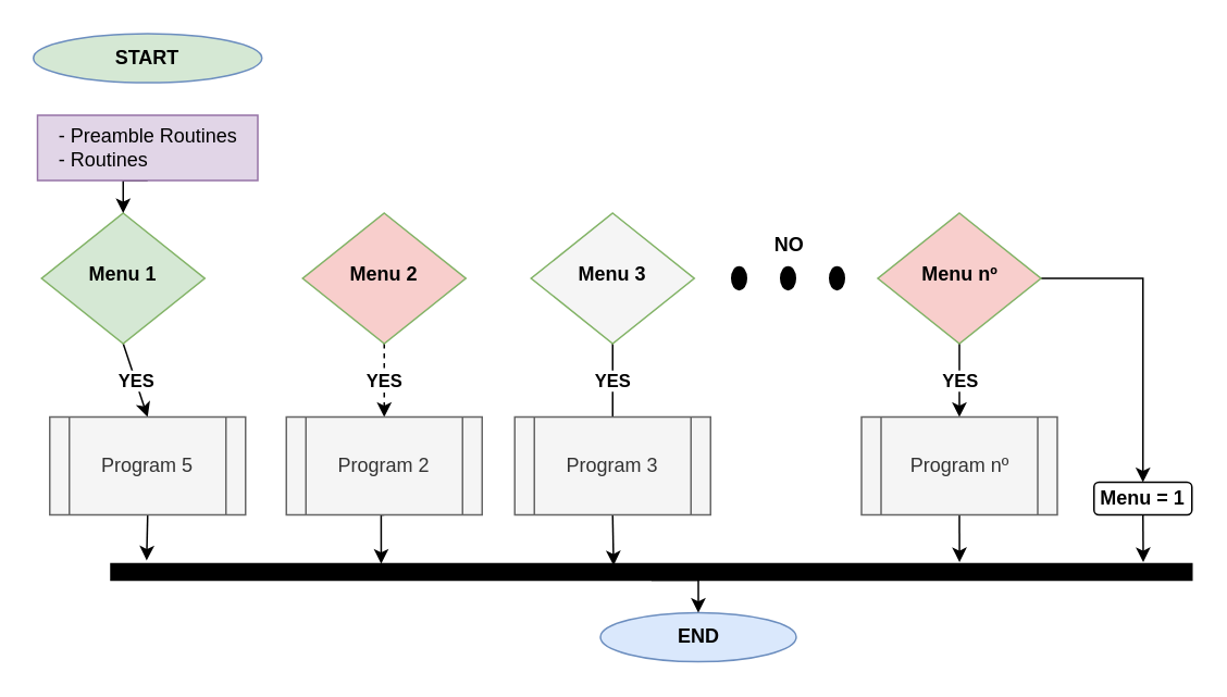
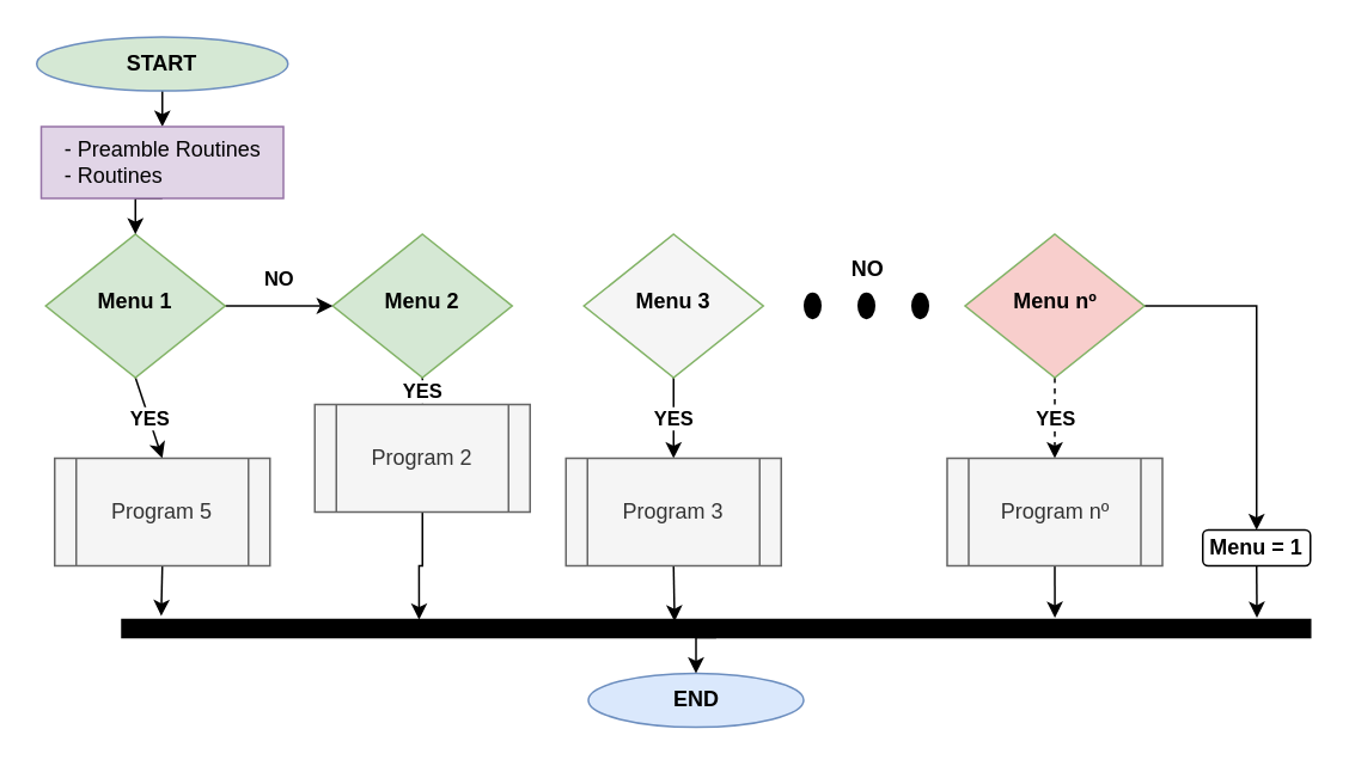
+ <mxCell id="7" style="edgeStyle=orthogonalEdgeStyle;rounded=0;orthogonalLoop=1;jettySize=auto;html=1;exitX=0.5;exitY=1;exitDx=0;exitDy=0;entryX=0.5;entryY=0;entryDx=0;entryDy=0;" parent="1" source="8" target="10" edge="1"><mxGeometry relative="1" as="geometry" /></mxCell>
+ <mxCell id="4" value="&lt;b&gt;NO&lt;/b&gt;" style="edgeStyle=orthogonalEdgeStyle;rounded=0;orthogonalLoop=1;jettySize=auto;html=1;exitX=1;exitY=0.5;exitDx=0;exitDy=0;entryX=0;entryY=0.5;entryDx=0;entryDy=0;" parent="1" source="6" target="3" edge="1"><mxGeometry y="15" relative="1" as="geometry"><mxPoint as="offset" /></mxGeometry></mxCell>
- <mxCell id="3" value="&lt;b&gt;Menu 2&lt;/b&gt;" style="rhombus;whiteSpace=wrap;html=1;shadow=0;fontFamily=Helvetica;fontSize=12;align=center;strokeWidth=1;spacing=6;spacingTop=-4;fillColor=#f8cecc;strokeColor=#82b366;" parent="1" vertex="1"><mxGeometry x="185" y="130" width="100" height="80" as="geometry" /></mxCell>
+ <mxCell id="3" value="&lt;b&gt;Menu 2&lt;/b&gt;" style="rhombus;whiteSpace=wrap;html=1;shadow=0;fontFamily=Helvetica;fontSize=12;align=center;strokeWidth=1;spacing=6;spacingTop=-4;fillColor=#d5e8d4;strokeColor=#82b366;" parent="1" vertex="1"><mxGeometry x="185" y="130" width="100" height="80" as="geometry" /></mxCell>
- <mxCell id="25" value="&lt;b&gt;YES&lt;/b&gt;" style="edgeStyle=orthogonalEdgeStyle;rounded=0;orthogonalLoop=1;jettySize=auto;html=1;exitX=0.5;exitY=1;exitDx=0;exitDy=0;entryX=0.5;entryY=0;entryDx=0;entryDy=0;" edge="1" parent="1" source="27" target="32"><mxGeometry relative="1" as="geometry" /></mxCell>
+ <mxCell id="25" value="&lt;b&gt;YES&lt;/b&gt;" style="edgeStyle=orthogonalEdgeStyle;rounded=0;orthogonalLoop=1;jettySize=auto;html=1;exitX=0.5;exitY=1;exitDx=0;exitDy=0;entryX=0.5;entryY=0;entryDx=0;entryDy=0;dashed=1;" edge="1" parent="1" source="27" target="32"><mxGeometry relative="1" as="geometry" /></mxCell>
- <mxCell id="11" value="&lt;b&gt;YES&lt;/b&gt;" style="edgeStyle=none;rounded=0;orthogonalLoop=1;jettySize=auto;html=1;exitX=0.5;exitY=1;exitDx=0;exitDy=0;entryX=0.5;entryY=0;entryDx=0;entryDy=0;endArrow=none;" parent="1" source="12" target="18" edge="1"><mxGeometry relative="1" as="geometry" /></mxCell>
+ <mxCell id="11" value="&lt;b&gt;YES&lt;/b&gt;" style="edgeStyle=none;rounded=0;orthogonalLoop=1;jettySize=auto;html=1;exitX=0.5;exitY=1;exitDx=0;exitDy=0;entryX=0.5;entryY=0;entryDx=0;entryDy=0;" parent="1" source="12" target="18" edge="1"><mxGeometry relative="1" as="geometry" /></mxCell>
- <mxCell id="16" value="Program 2" style="shape=process;whiteSpace=wrap;html=1;backgroundOutline=1;fillColor=#f5f5f5;strokeColor=#666666;fontColor=#333333;" parent="1" vertex="1"><mxGeometry x="175" y="255" width="120" height="60" as="geometry" /></mxCell>
+ <mxCell id="16" value="Program 2" style="shape=process;whiteSpace=wrap;html=1;backgroundOutline=1;fillColor=#f5f5f5;strokeColor=#666666;fontColor=#333333;" parent="1" vertex="1"><mxGeometry x="175" y="225" width="120" height="60" as="geometry" /></mxCell>
- <mxCell id="21" value="&lt;b&gt;END&lt;/b&gt;" style="ellipse;whiteSpace=wrap;html=1;fillColor=#dae8fc;strokeColor=#6c8ebf;" parent="1" vertex="1"><mxGeometry x="367.5" y="375" width="120" height="30" as="geometry" /></mxCell>
+ <mxCell id="21" value="&lt;b&gt;END&lt;/b&gt;" style="ellipse;whiteSpace=wrap;html=1;fillColor=#dae8fc;strokeColor=#6c8ebf;" parent="1" vertex="1"><mxGeometry x="327.5" y="375" width="120" height="30" as="geometry" /></mxCell>
